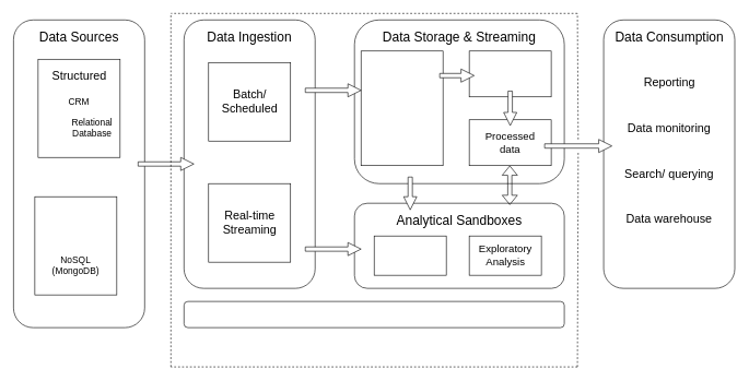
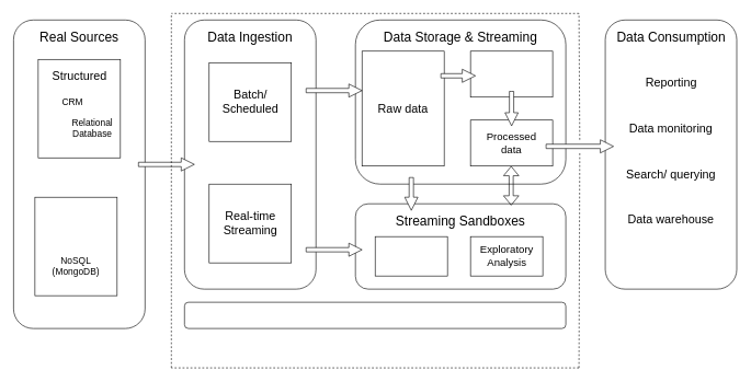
- <mxCell id="3" value="&lt;font style=&quot;font-size: 20px;&quot;&gt;Data Sources&lt;/font&gt;" style="text;html=1;align=center;verticalAlign=middle;whiteSpace=wrap;rounded=0;" vertex="1" parent="1"><mxGeometry x="45" y="40" width="150" height="30" as="geometry" /></mxCell>
+ <mxCell id="3" value="&lt;font style=&quot;font-size: 20px;&quot;&gt;Real Sources&lt;/font&gt;" style="text;html=1;align=center;verticalAlign=middle;whiteSpace=wrap;rounded=0;" vertex="1" parent="1"><mxGeometry x="45" y="40" width="150" height="30" as="geometry" /></mxCell>
- <mxCell id="6" value="&lt;font style=&quot;font-size: 14px;&quot;&gt;CRM&lt;/font&gt;" style="text;html=1;align=center;verticalAlign=middle;whiteSpace=wrap;rounded=0;" vertex="1" parent="1"><mxGeometry x="90" y="140" width="60" height="30" as="geometry" /></mxCell>
+ <mxCell id="6" value="&lt;font style=&quot;font-size: 14px;&quot;&gt;CRM&lt;/font&gt;" style="text;html=1;align=center;verticalAlign=middle;whiteSpace=wrap;rounded=0;" vertex="1" parent="1"><mxGeometry x="80" y="140" width="60" height="30" as="geometry" /></mxCell>
+ <mxCell id="26" value="&lt;font style=&quot;font-size: 18px;&quot;&gt;Raw data&lt;/font&gt;" style="text;html=1;align=center;verticalAlign=middle;whiteSpace=wrap;rounded=0;" vertex="1" parent="1"><mxGeometry x="565" y="150" width="95" height="30" as="geometry" /></mxCell>
- <mxCell id="18" value="&lt;font style=&quot;font-size: 20px;&quot;&gt;Analytical Sandboxes&lt;/font&gt;" style="text;html=1;align=center;verticalAlign=middle;whiteSpace=wrap;rounded=0;" vertex="1" parent="1"><mxGeometry x="560" y="320" width="280" height="30" as="geometry" /></mxCell>
+ <mxCell id="18" value="&lt;font style=&quot;font-size: 20px;&quot;&gt;Streaming Sandboxes&lt;/font&gt;" style="text;html=1;align=center;verticalAlign=middle;whiteSpace=wrap;rounded=0;" vertex="1" parent="1"><mxGeometry x="560" y="320" width="280" height="30" as="geometry" /></mxCell>
